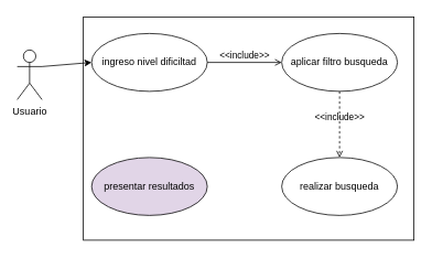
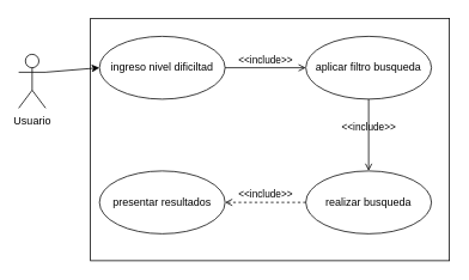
- <mxCell id="9" value="&amp;lt;&amp;lt;include&amp;gt;&amp;gt;" style="html=1;verticalAlign=bottom;labelBackgroundColor=none;endArrow=open;endFill=0;dashed=1;entryX=0.5;entryY=0;entryDx=0;entryDy=0;exitX=0.5;exitY=1;exitDx=0;exitDy=0;" edge="1" parent="1" source="6" target="7"><mxGeometry width="160" relative="1" as="geometry"><mxPoint x="360" y="120" as="sourcePoint" /><mxPoint x="360" y="190" as="targetPoint" /></mxGeometry></mxCell>
+ <mxCell id="9" value="&amp;lt;&amp;lt;include&amp;gt;&amp;gt;" style="html=1;verticalAlign=bottom;labelBackgroundColor=none;endArrow=open;endFill=0;dashed=0;entryX=0.5;entryY=0;entryDx=0;entryDy=0;exitX=0.5;exitY=1;exitDx=0;exitDy=0;" edge="1" parent="1" source="6" target="7"><mxGeometry width="160" relative="1" as="geometry"><mxPoint x="360" y="120" as="sourcePoint" /><mxPoint x="360" y="190" as="targetPoint" /></mxGeometry></mxCell>
- <mxCell id="8" value="presentar resultados" style="ellipse;whiteSpace=wrap;html=1;fillColor=#e1d5e7;" vertex="1" parent="1"><mxGeometry x="110" y="190" width="140" height="70" as="geometry" /></mxCell>
+ <mxCell id="8" value="presentar resultados" style="ellipse;whiteSpace=wrap;html=1;" vertex="1" parent="1"><mxGeometry x="110" y="190" width="140" height="70" as="geometry" /></mxCell>
+ <mxCell id="11" value="&amp;lt;&amp;lt;include&amp;gt;&amp;gt;" style="html=1;verticalAlign=bottom;labelBackgroundColor=none;endArrow=open;endFill=0;dashed=1;entryX=1;entryY=0.5;entryDx=0;entryDy=0;exitX=0;exitY=0.5;exitDx=0;exitDy=0;" edge="1" parent="1" source="7" target="8"><mxGeometry x="-0.006" width="160" relative="1" as="geometry"><mxPoint x="260" y="85" as="sourcePoint" /><mxPoint x="350" y="85" as="targetPoint" /><mxPoint as="offset" /></mxGeometry></mxCell>
